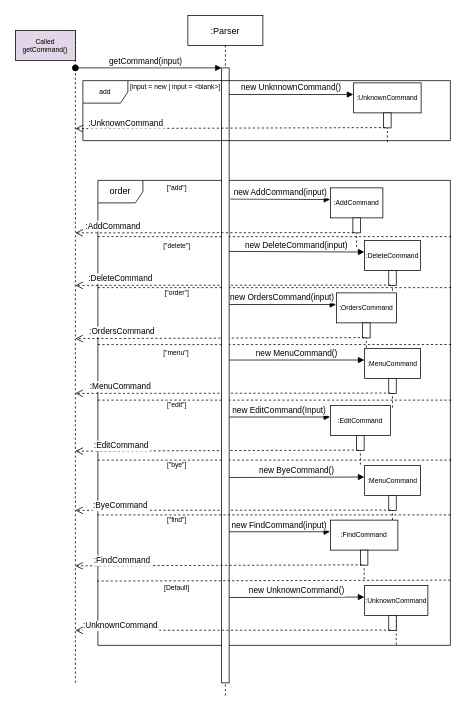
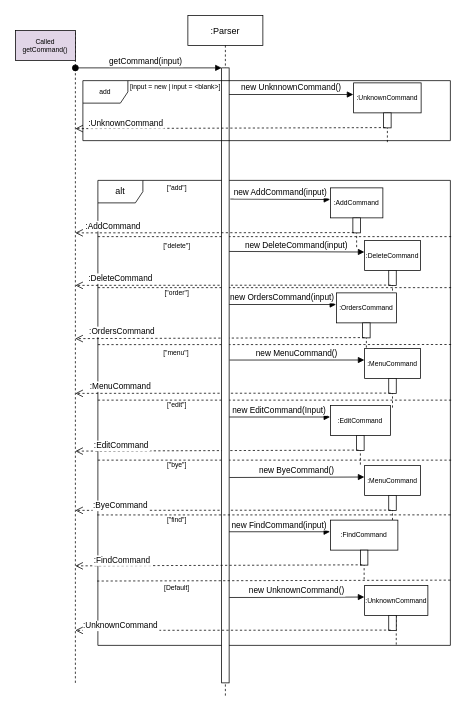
- <mxCell id="2" value="order" style="shape=umlFrame;whiteSpace=wrap;html=1;" parent="1" vertex="1"><mxGeometry y="240" width="470" height="620" as="geometry" x="130" /></mxCell>
+ <mxCell id="2" value="alt" style="shape=umlFrame;whiteSpace=wrap;html=1;" parent="1" vertex="1"><mxGeometry y="240" width="470" height="620" as="geometry" x="130" /></mxCell>
